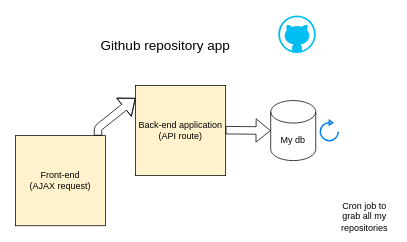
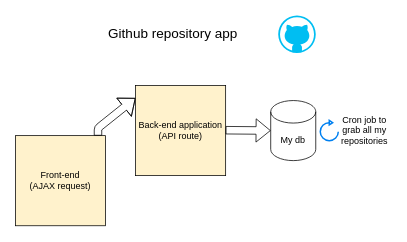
- <mxCell id="5" value="&lt;font style=&quot;font-size: 18px&quot;&gt;Github repository app&lt;/font&gt;" style="text;html=1;strokeColor=none;fillColor=none;align=center;verticalAlign=middle;whiteSpace=wrap;rounded=0;" vertex="1" parent="1"><mxGeometry x="80" y="40" width="280" height="40" as="geometry" /></mxCell>
+ <mxCell id="5" value="&lt;font style=&quot;font-size: 18px&quot;&gt;Github repository app&lt;/font&gt;" style="text;html=1;strokeColor=none;fillColor=none;align=center;verticalAlign=middle;whiteSpace=wrap;rounded=0;" vertex="1" parent="1"><mxGeometry x="90" y="25" width="280" height="40" as="geometry" /></mxCell>
- <mxCell id="9" value="Cron job to grab all my repositories" style="text;html=1;strokeColor=none;fillColor=none;align=center;verticalAlign=middle;whiteSpace=wrap;rounded=0;" vertex="1" parent="1"><mxGeometry x="450" y="261.5" width="70" height="53.5" as="geometry" /></mxCell>
+ <mxCell id="9" value="Cron job to grab all my repositories" style="text;html=1;strokeColor=none;fillColor=none;align=center;verticalAlign=middle;whiteSpace=wrap;rounded=0;" vertex="1" parent="1"><mxGeometry x="450" y="146.5" width="70" height="53.5" as="geometry" /></mxCell>
